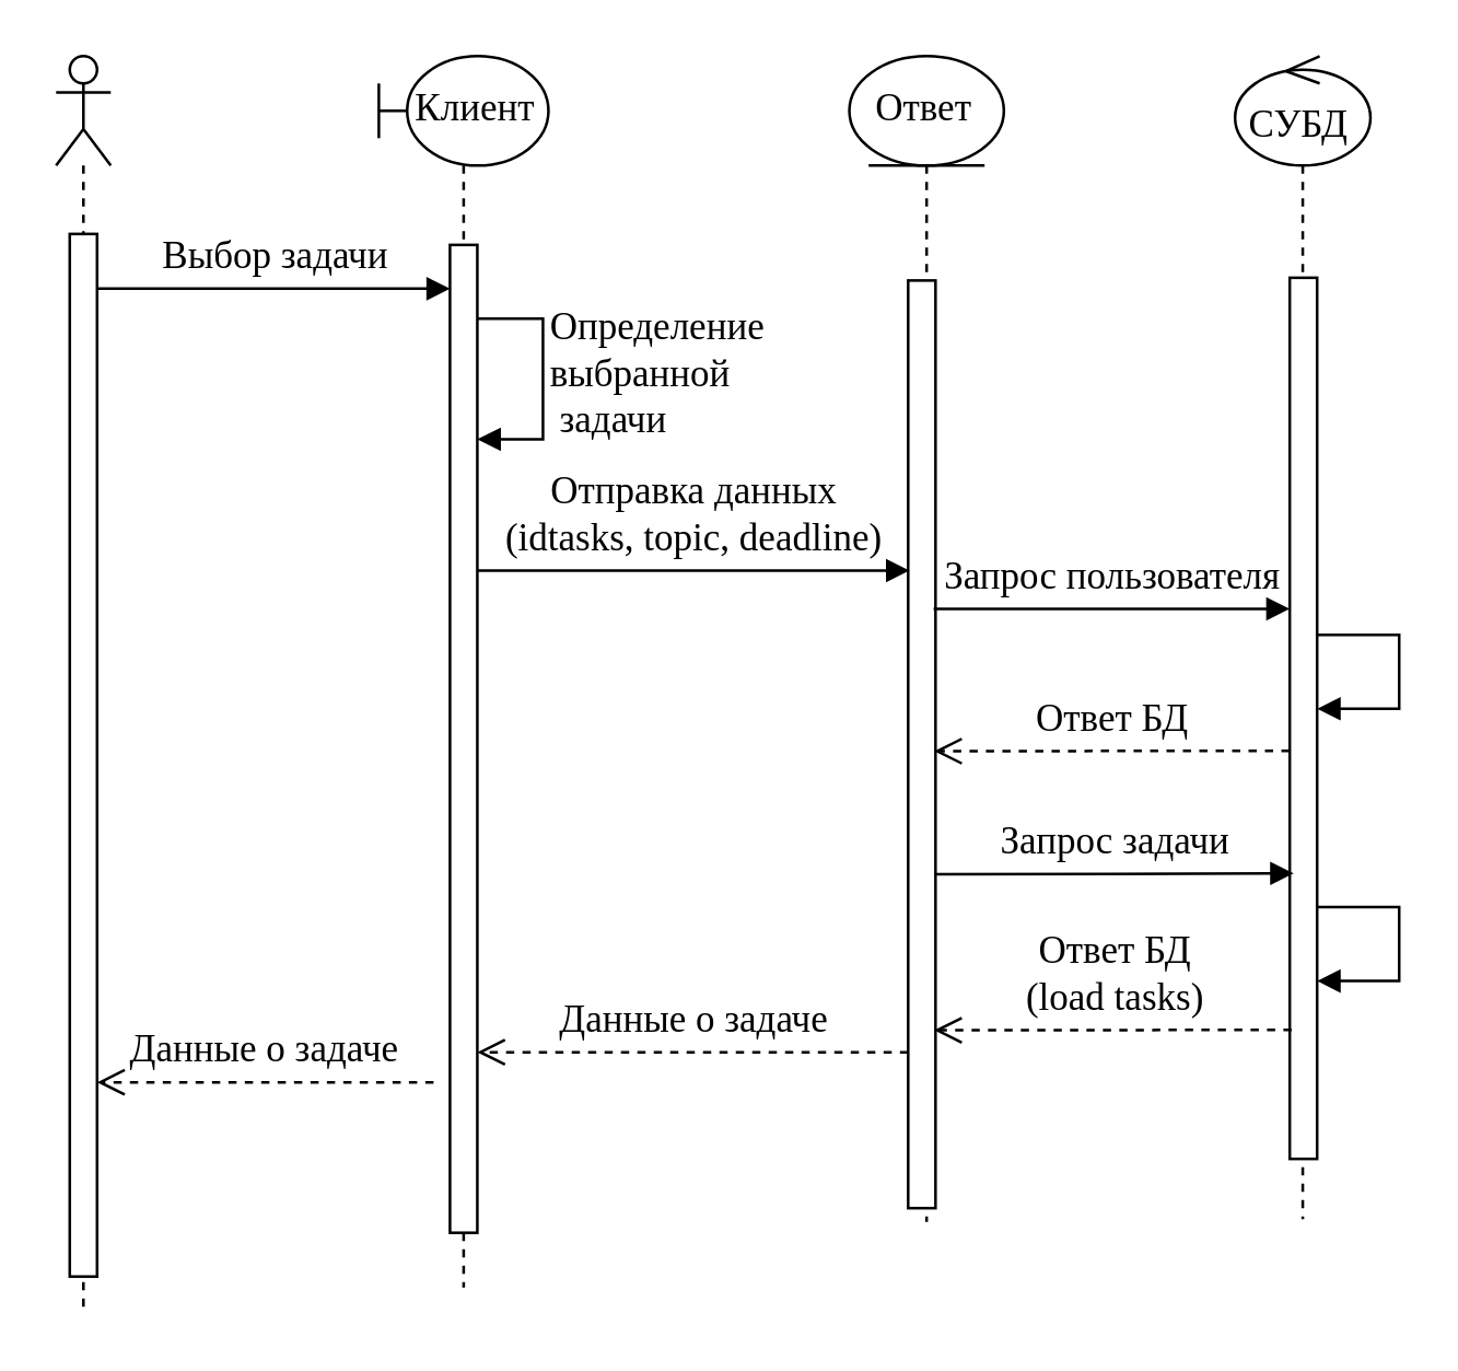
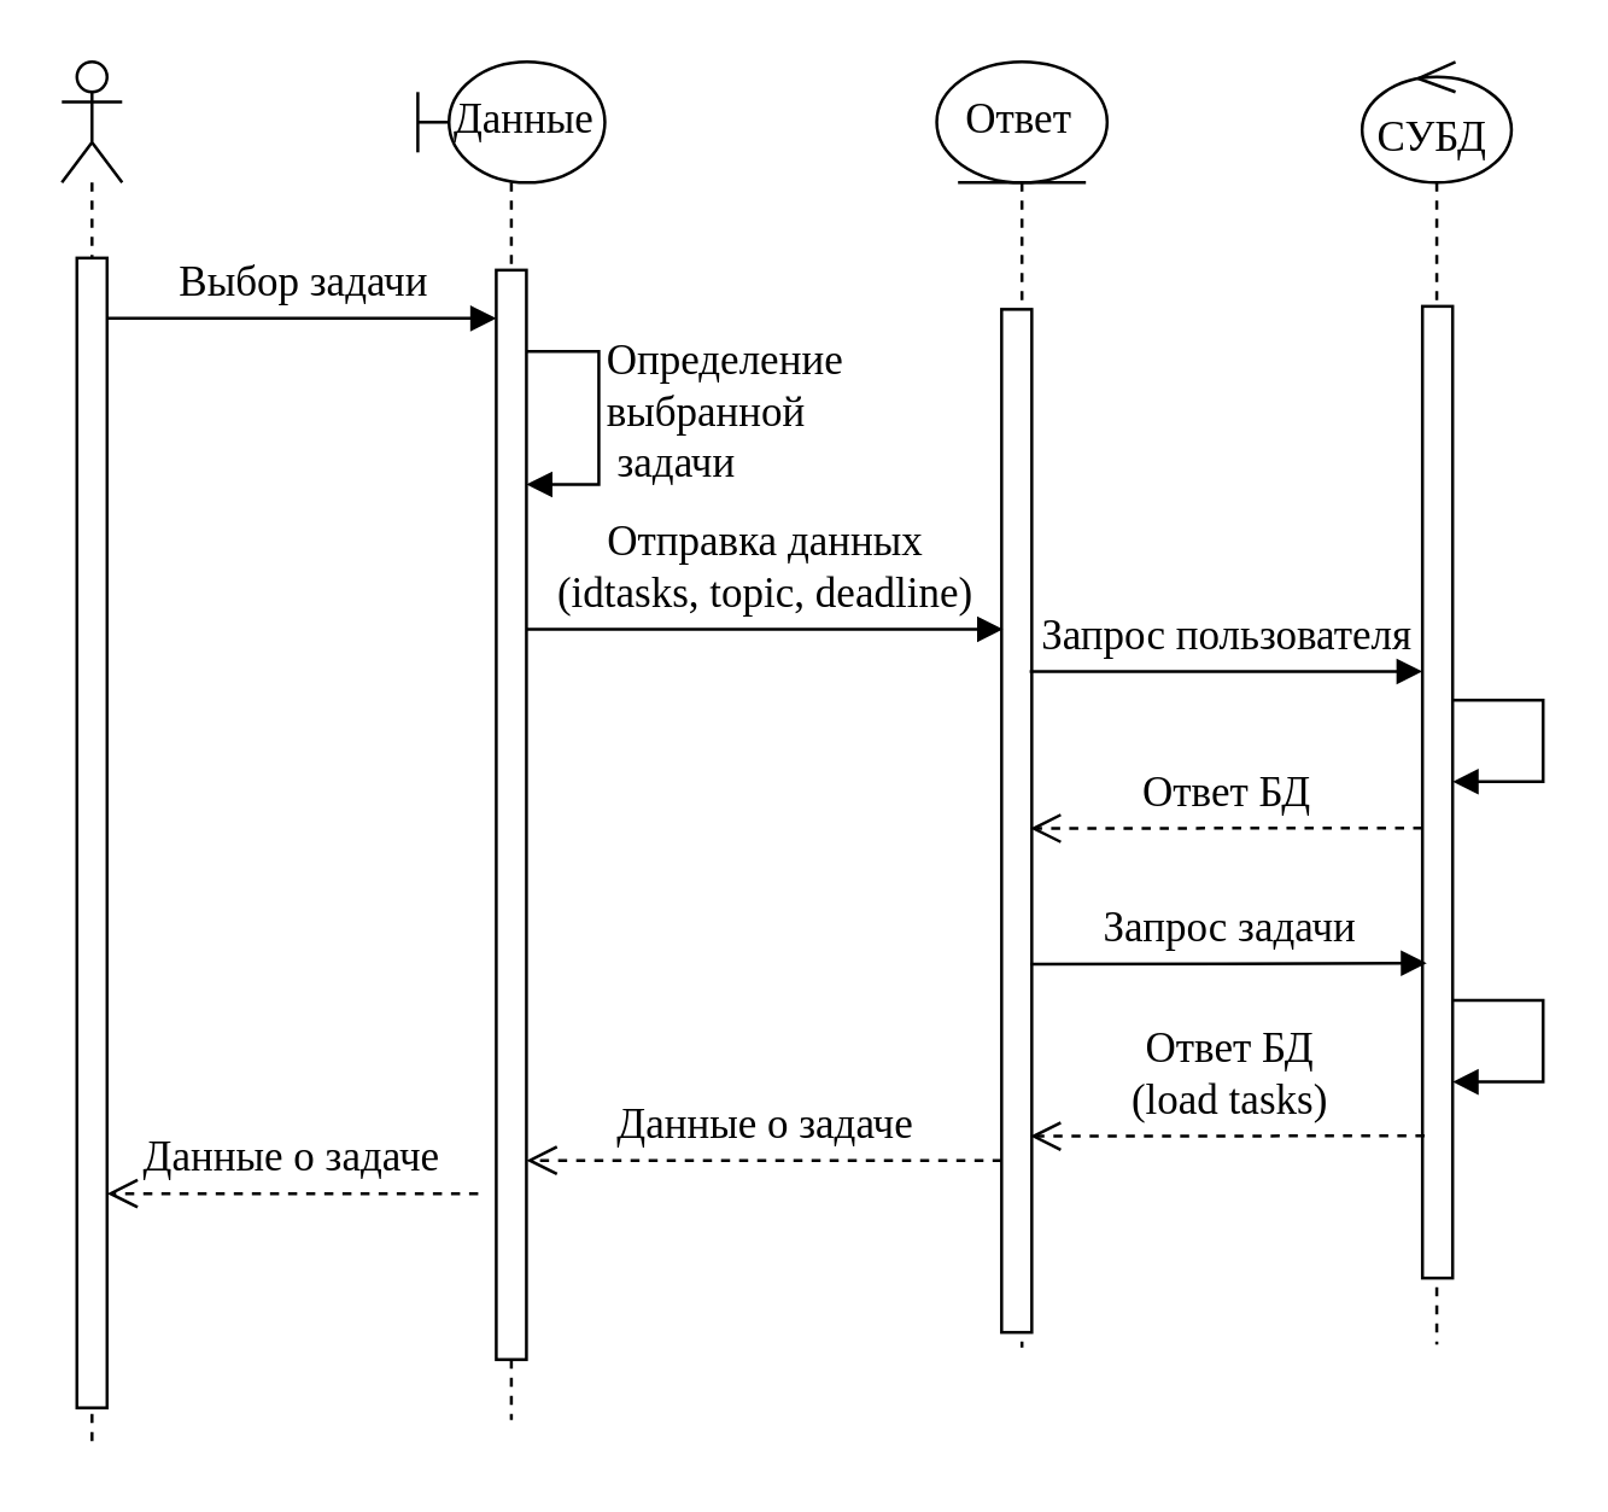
- <mxCell id="6" value="Клиент" style="text;html=1;align=center;verticalAlign=middle;resizable=0;points=[];autosize=1;strokeColor=none;fillColor=none;fontSize=14;fontFamily=Times New Roman;fontColor=#000000;" parent="4" vertex="1"><mxGeometry x="4" y="5" width="62" height="29" as="geometry" /></mxCell>
+ <mxCell id="6" value="Данные" style="text;html=1;align=center;verticalAlign=middle;resizable=0;points=[];autosize=1;strokeColor=none;fillColor=none;fontSize=14;fontFamily=Times New Roman;fontColor=#000000;" parent="4" vertex="1"><mxGeometry x="4" y="5" width="62" height="29" as="geometry" /></mxCell>
